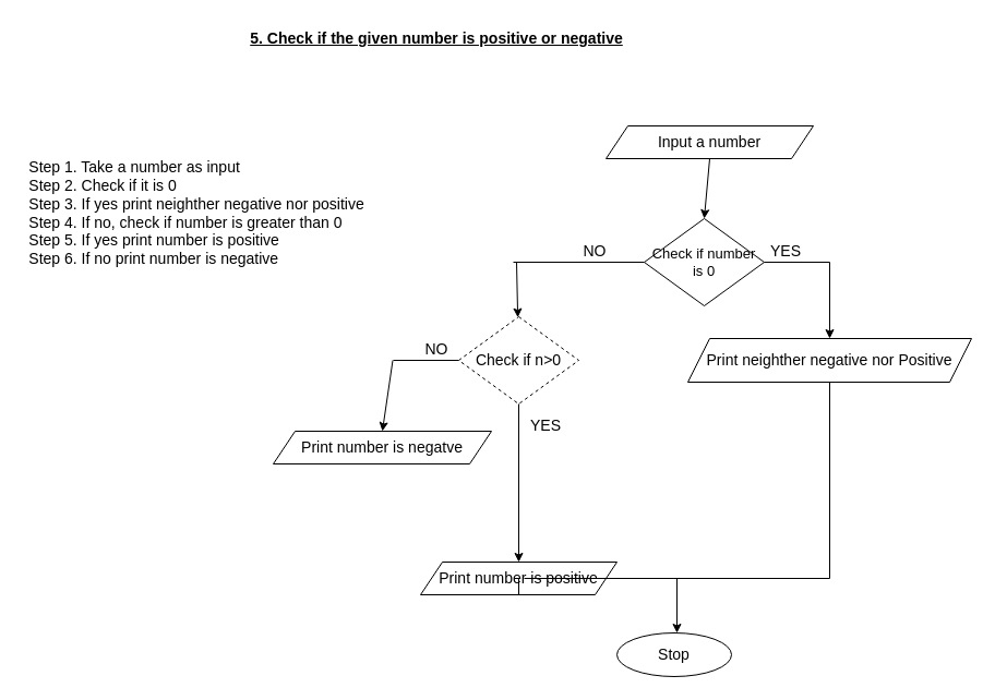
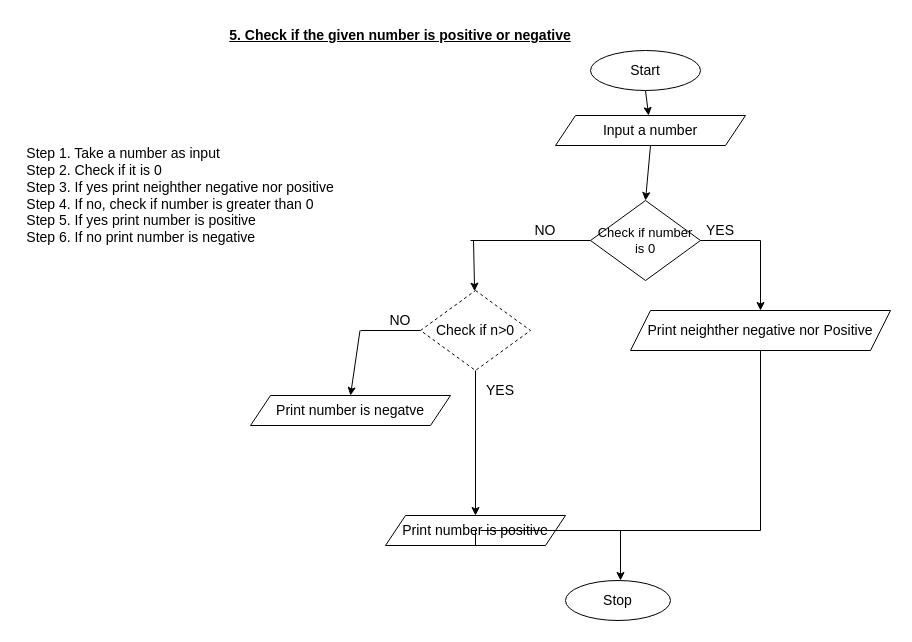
+ <mxCell id="3" value="&lt;font style=&quot;font-size: 14px&quot;&gt;Start&lt;/font&gt;" style="ellipse;whiteSpace=wrap;html=1;" parent="1" vertex="1"><mxGeometry x="590" y="50" width="110" height="40" as="geometry" /></mxCell>
+ <mxCell id="4" value="" style="endArrow=classic;html=1;exitX=0.5;exitY=1;exitDx=0;exitDy=0;" parent="1" source="3" target="5" edge="1"><mxGeometry width="50" height="50" relative="1" as="geometry"><mxPoint x="580" y="190" as="sourcePoint" /><mxPoint x="695" y="130" as="targetPoint" /></mxGeometry></mxCell>
